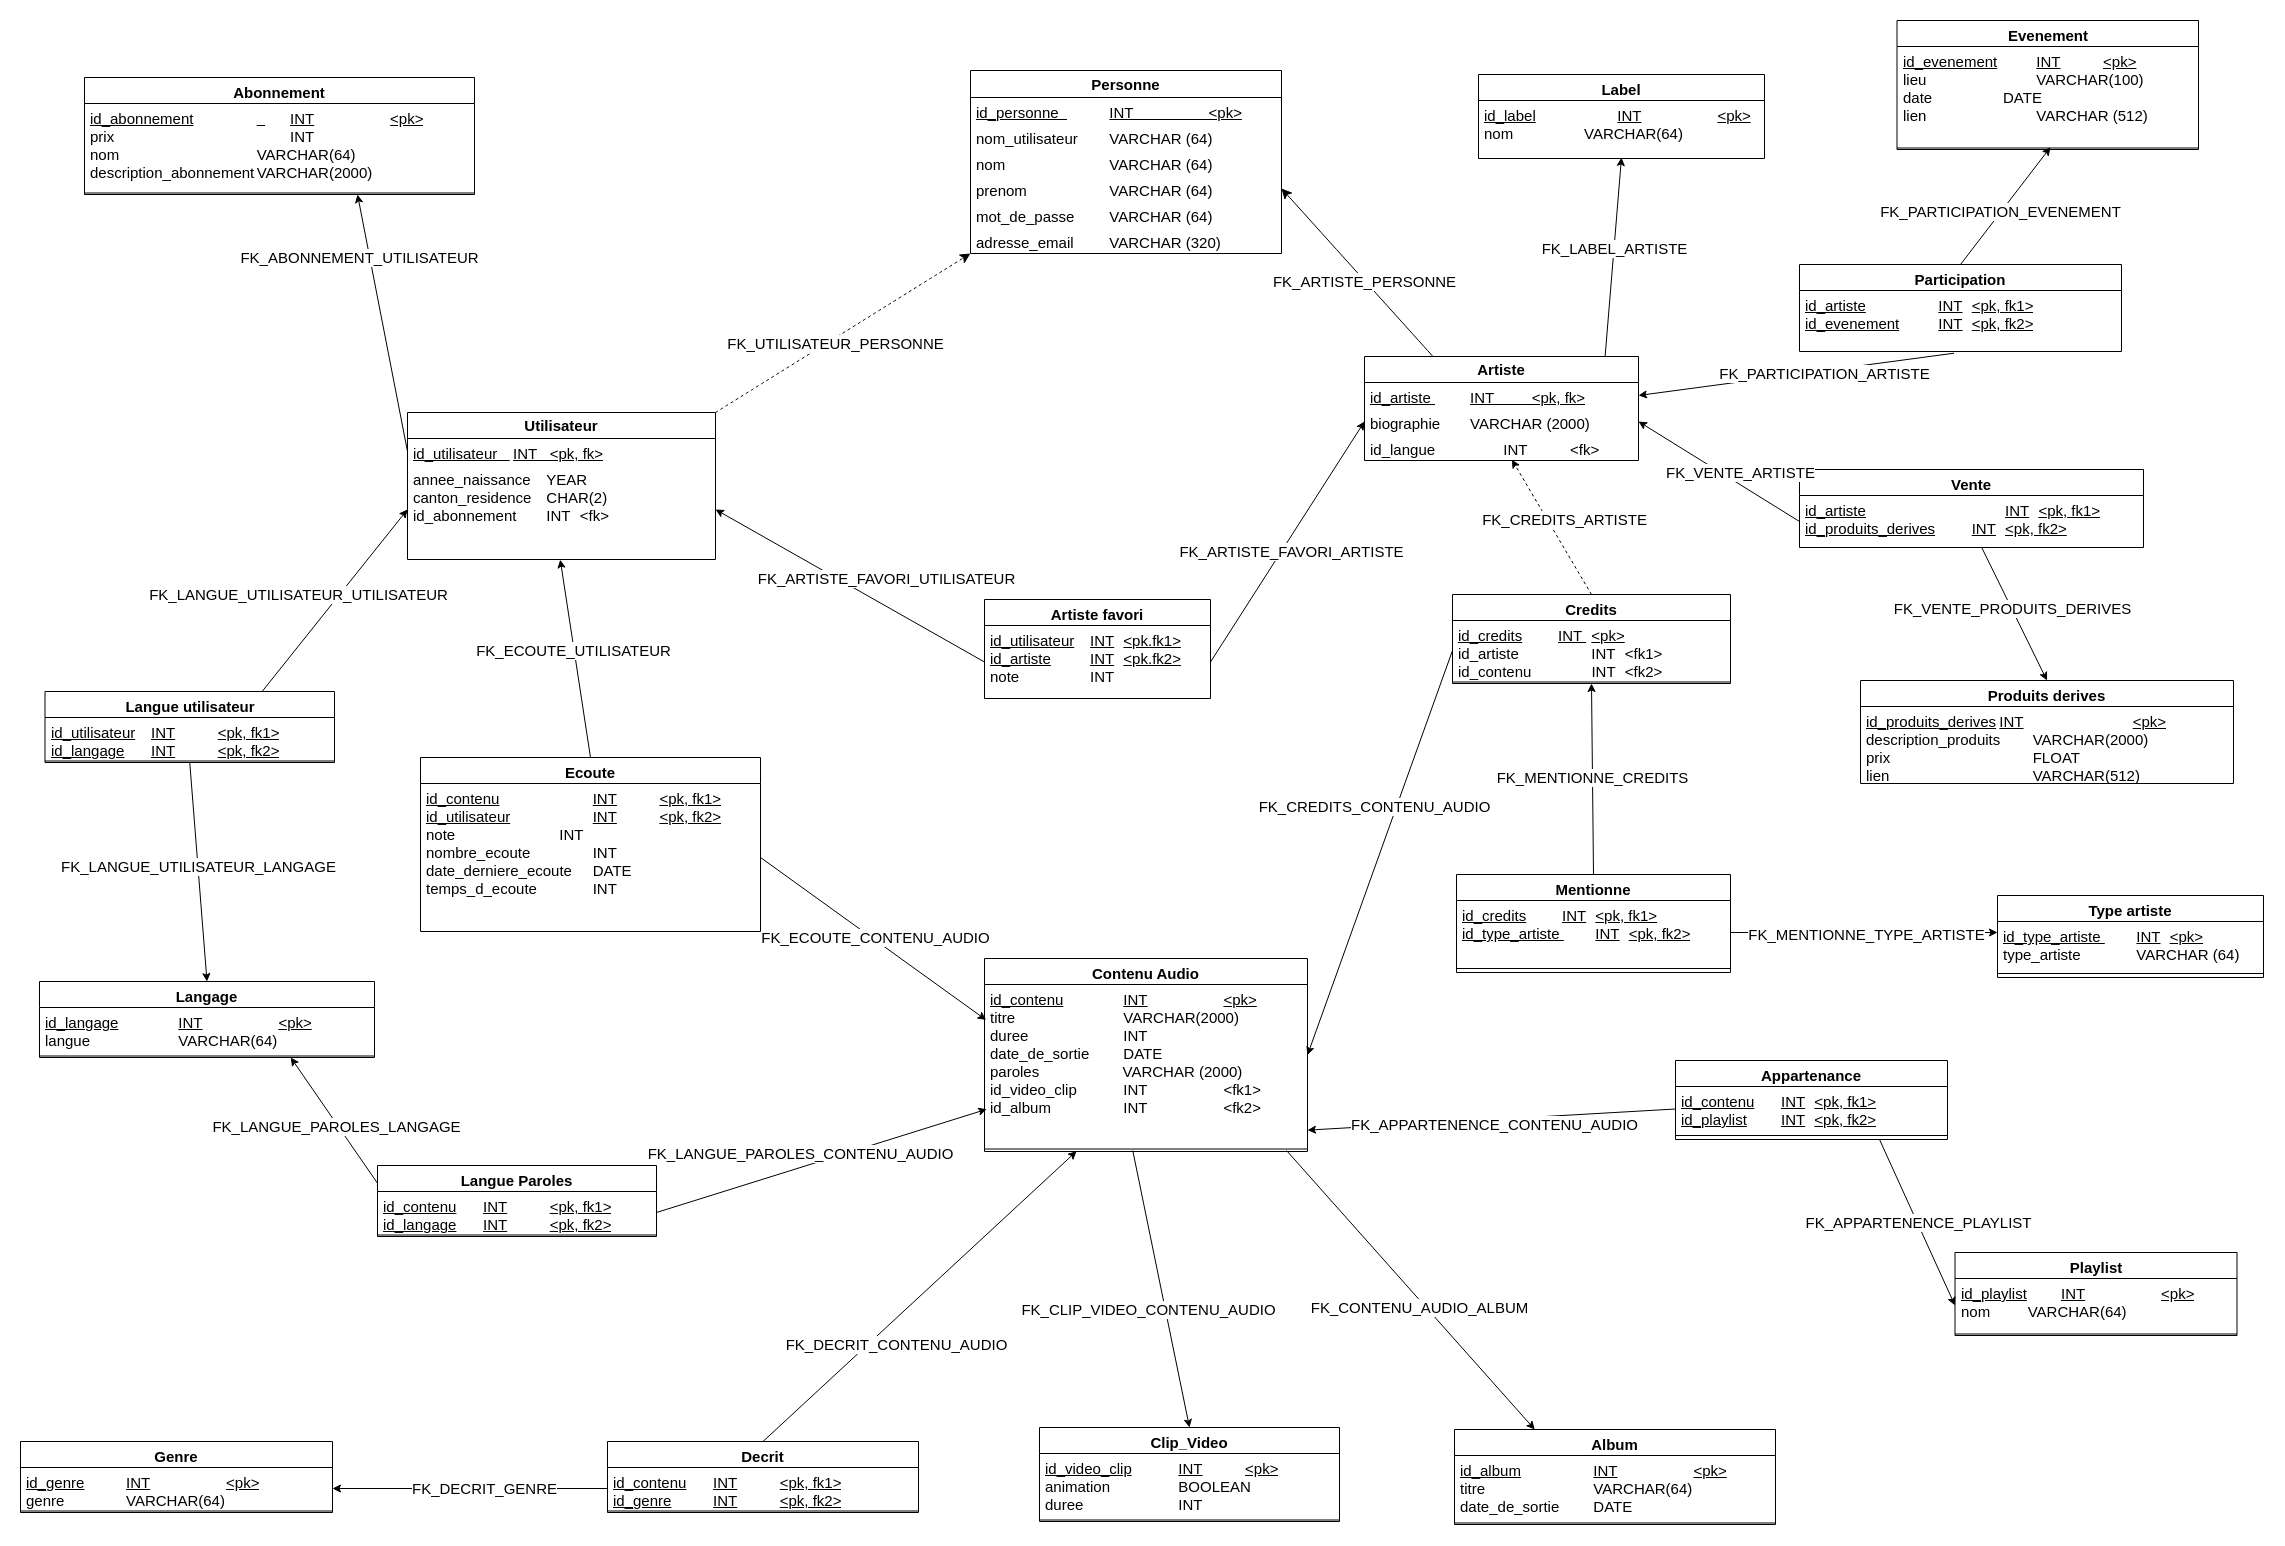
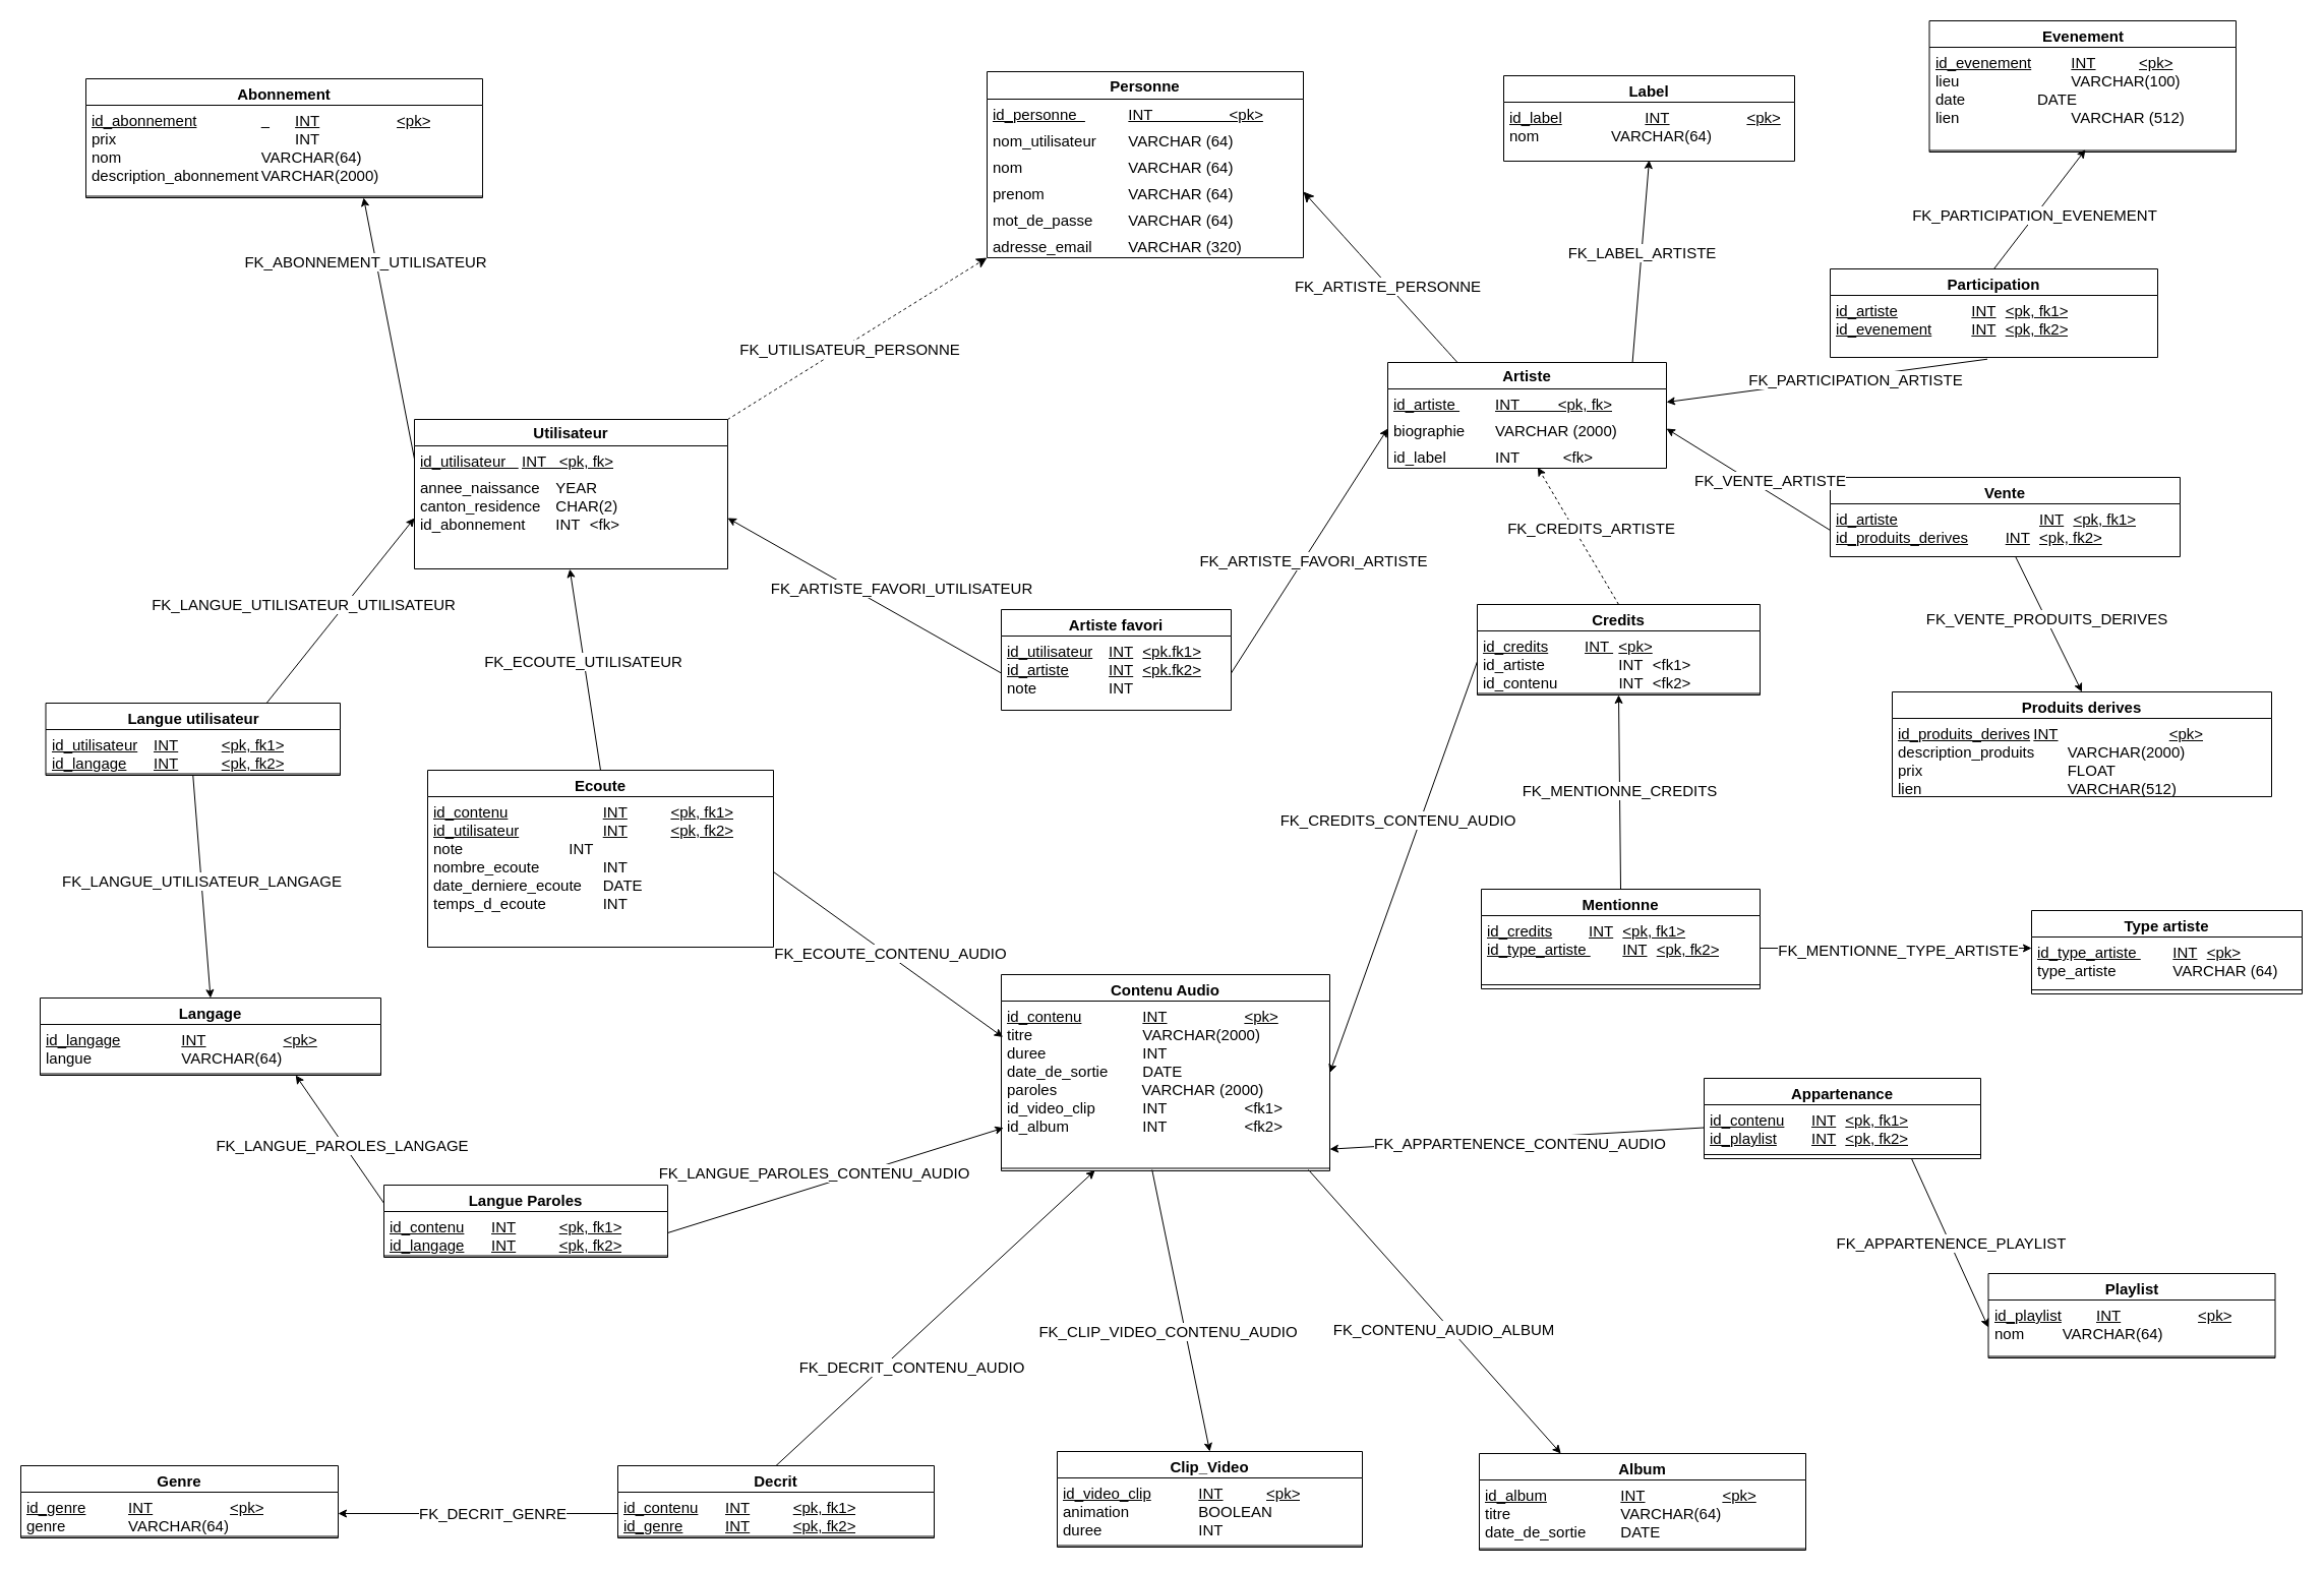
- <mxCell id="9" value="id_langue&lt;span style=&quot;white-space: pre; font-size: 15px;&quot;&gt;&#09;&lt;span style=&quot;white-space: pre; font-size: 15px;&quot;&gt;&#09;INT &lt;span style=&quot;white-space: pre; font-size: 15px;&quot;&gt;&#09;&lt;/span&gt;&lt;span style=&quot;white-space: pre; font-size: 15px;&quot;&gt;&#09;&lt;/span&gt;&amp;lt;fk&amp;gt;&lt;/span&gt;&lt;/span&gt;" style="text;strokeColor=none;fillColor=none;align=left;verticalAlign=top;spacingLeft=4;spacingRight=4;overflow=hidden;rotatable=0;points=[[0,0.5],[1,0.5]];portConstraint=eastwest;whiteSpace=wrap;html=1;fontSize=15;" parent="6" vertex="1"><mxGeometry y="78" width="274" height="26" as="geometry" /></mxCell>
+ <mxCell id="9" value="id_label&lt;span style=&quot;white-space: pre; font-size: 15px;&quot;&gt;&#09;&lt;span style=&quot;white-space: pre; font-size: 15px;&quot;&gt;&#09;INT &lt;span style=&quot;white-space: pre; font-size: 15px;&quot;&gt;&#09;&lt;/span&gt;&lt;span style=&quot;white-space: pre; font-size: 15px;&quot;&gt;&#09;&lt;/span&gt;&amp;lt;fk&amp;gt;&lt;/span&gt;&lt;/span&gt;" style="text;strokeColor=none;fillColor=none;align=left;verticalAlign=top;spacingLeft=4;spacingRight=4;overflow=hidden;rotatable=0;points=[[0,0.5],[1,0.5]];portConstraint=eastwest;whiteSpace=wrap;html=1;fontSize=15;" parent="6" vertex="1"><mxGeometry y="78" width="274" height="26" as="geometry" /></mxCell>
